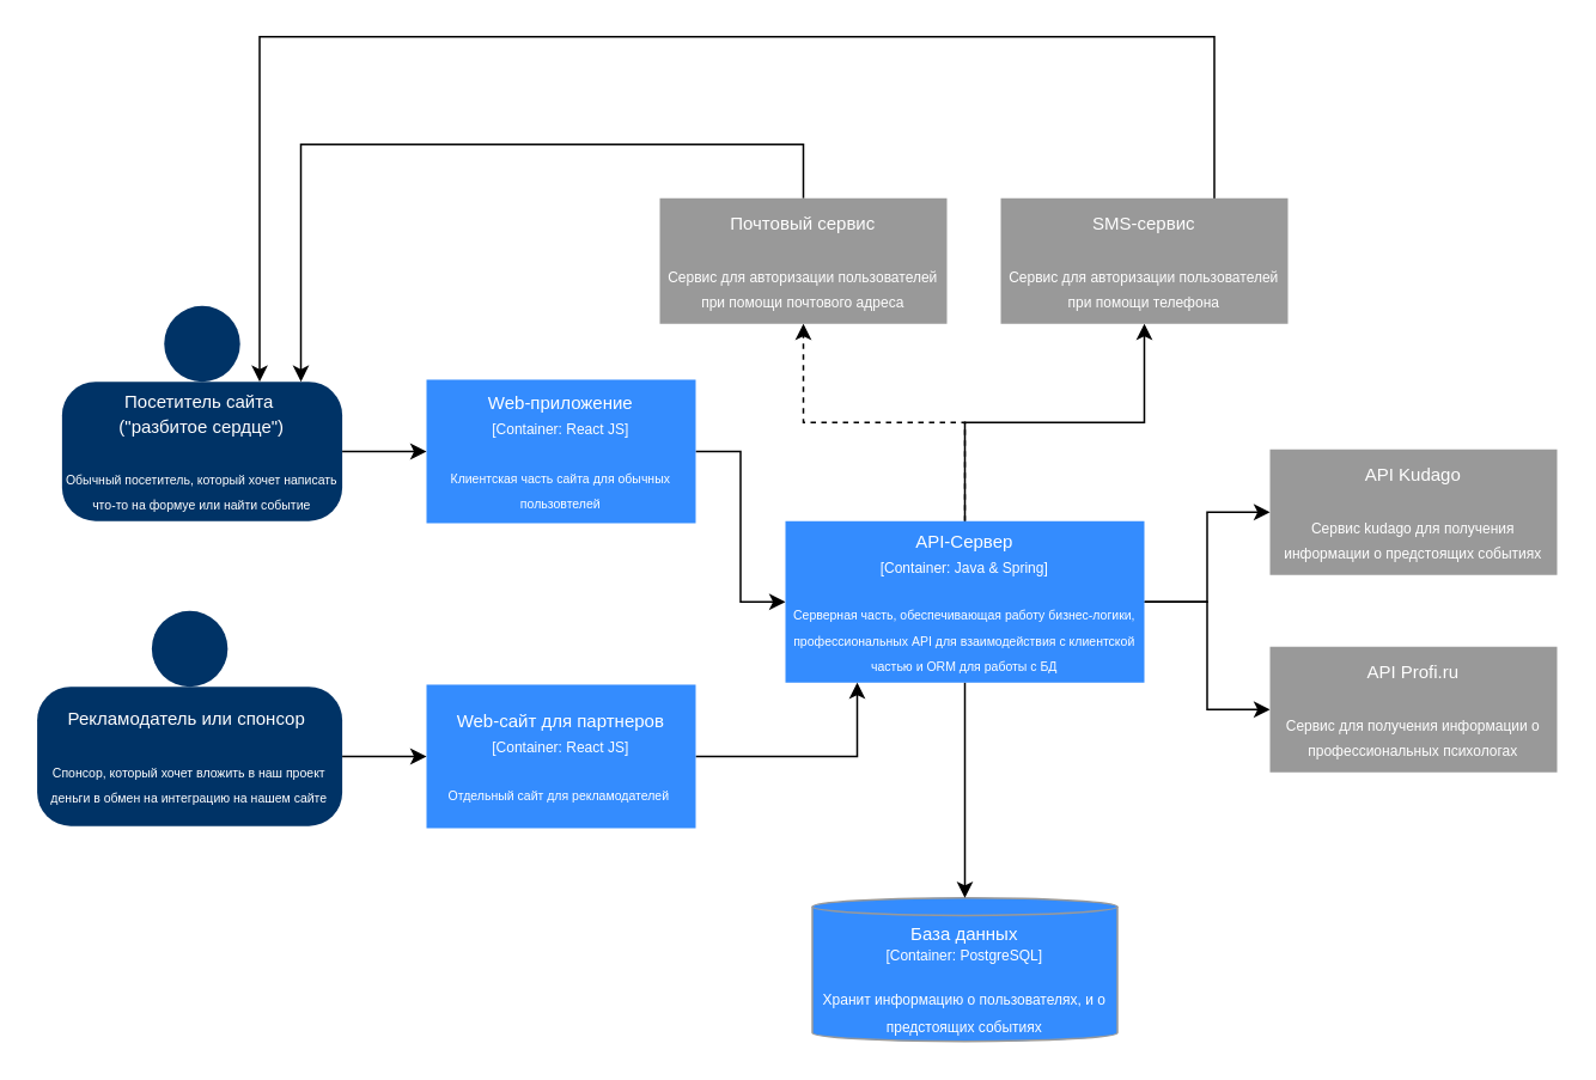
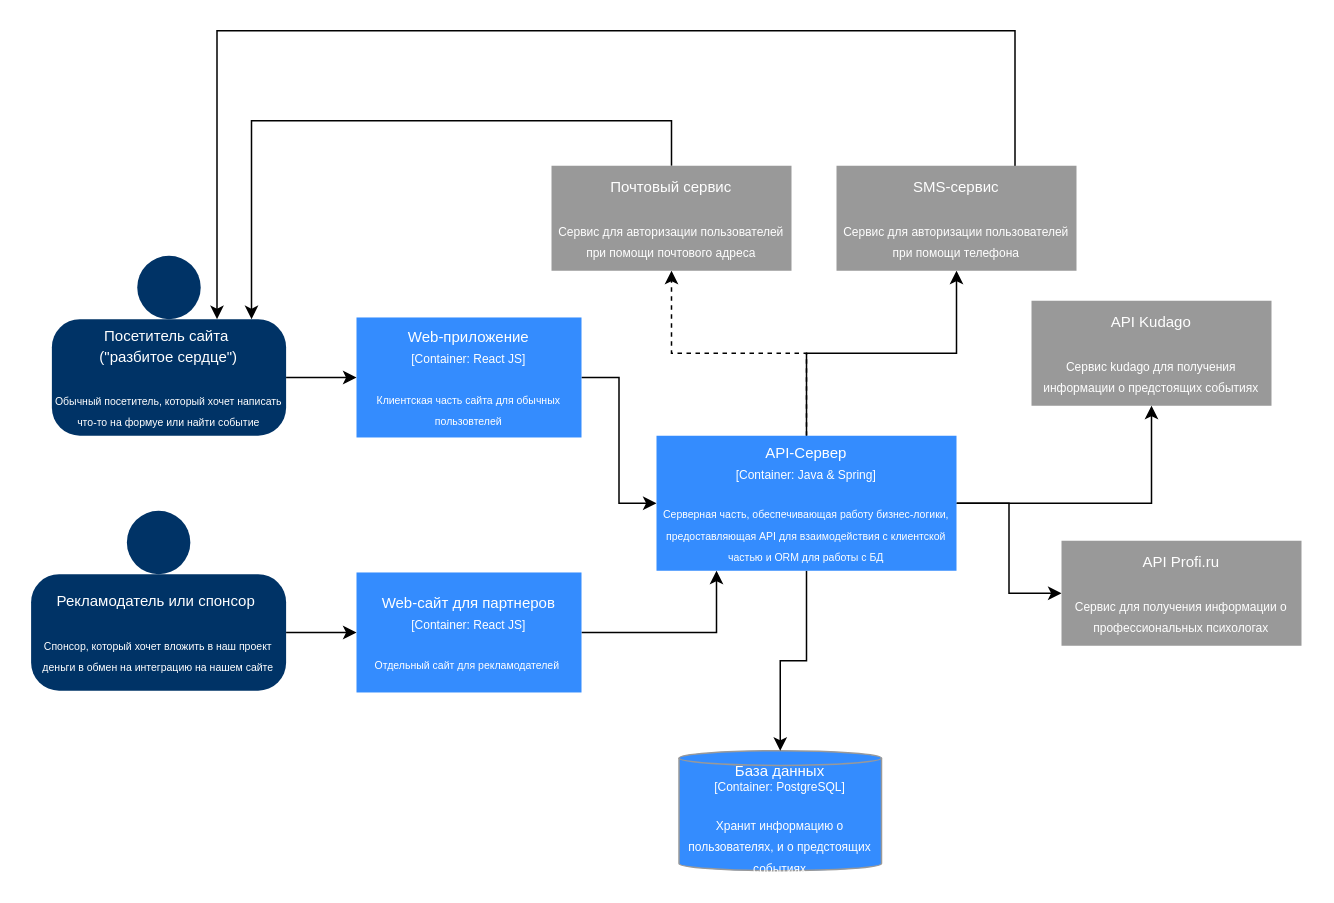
- <mxCell id="2" value="&lt;font style=&quot;font-size: 10px;&quot;&gt;API Kudago&lt;/font&gt;&lt;div&gt;&lt;font style=&quot;font-size: 12px;&quot;&gt;&lt;br&gt;&lt;/font&gt;&lt;/div&gt;&lt;div&gt;&lt;font style=&quot;font-size: 8px;&quot;&gt;Сервис kudago для получения информации о предстоящих событиях&lt;/font&gt;&lt;/div&gt;" style="rounded=0;whiteSpace=wrap;html=1;strokeColor=none;fillColor=#999999;fontColor=#FFFFFF;" parent="1" vertex="1"><mxGeometry x="707" y="250" width="160" height="70" as="geometry" /></mxCell>
+ <mxCell id="2" value="&lt;font style=&quot;font-size: 10px;&quot;&gt;API Kudago&lt;/font&gt;&lt;div&gt;&lt;font style=&quot;font-size: 12px;&quot;&gt;&lt;br&gt;&lt;/font&gt;&lt;/div&gt;&lt;div&gt;&lt;font style=&quot;font-size: 8px;&quot;&gt;Сервис kudago для получения информации о предстоящих событиях&lt;/font&gt;&lt;/div&gt;" style="rounded=0;whiteSpace=wrap;html=1;strokeColor=none;fillColor=#999999;fontColor=#FFFFFF;" parent="1" vertex="1"><mxGeometry x="687" y="200" width="160" height="70" as="geometry" /></mxCell>
- <mxCell id="14" value="&lt;font style=&quot;font-size: 10px;&quot;&gt;API-Сервер&lt;/font&gt;&lt;div&gt;&lt;font style=&quot;font-size: 8px;&quot;&gt;[Container: Java &amp;amp; Spring]&lt;/font&gt;&lt;br&gt;&lt;div style=&quot;font-size: 10px;&quot;&gt;&lt;br&gt;&lt;/div&gt;&lt;div&gt;&lt;span style=&quot;font-size: 7px;&quot;&gt;Серверная часть, обеспечивающая работу бизнес-логики, профессиональных API для взаимодействия с клиентской частью и ORM для работы с БД&lt;/span&gt;&lt;/div&gt;&lt;/div&gt;" style="rounded=0;whiteSpace=wrap;html=1;strokeColor=none;fillColor=#348cfe;fontColor=#FFFFFF;" parent="1" vertex="1"><mxGeometry x="437" y="290" width="200" height="90" as="geometry" /></mxCell>
+ <mxCell id="14" value="&lt;font style=&quot;font-size: 10px;&quot;&gt;API-Сервер&lt;/font&gt;&lt;div&gt;&lt;font style=&quot;font-size: 8px;&quot;&gt;[Container: Java &amp;amp; Spring]&lt;/font&gt;&lt;br&gt;&lt;div style=&quot;font-size: 10px;&quot;&gt;&lt;br&gt;&lt;/div&gt;&lt;div&gt;&lt;span style=&quot;font-size: 7px;&quot;&gt;Серверная часть, обеспечивающая работу бизнес-логики, предоставляющая API для взаимодействия с клиентской частью и ORM для работы с БД&lt;/span&gt;&lt;/div&gt;&lt;/div&gt;" style="rounded=0;whiteSpace=wrap;html=1;strokeColor=none;fillColor=#348cfe;fontColor=#FFFFFF;" parent="1" vertex="1"><mxGeometry x="437" y="290" width="200" height="90" as="geometry" /></mxCell>
- <mxCell id="3" value="&lt;font style=&quot;font-size: 10px;&quot; color=&quot;#ffffff&quot;&gt;База данных&lt;/font&gt;&lt;div style=&quot;font-size: 8px;&quot;&gt;&lt;font style=&quot;font-size: 8px;&quot; color=&quot;#ffffff&quot;&gt;[Container: PostgreSQL]&lt;/font&gt;&lt;/div&gt;&lt;div style=&quot;font-size: 8px;&quot;&gt;&lt;font style=&quot;font-size: 8px;&quot; color=&quot;#ffffff&quot;&gt;&lt;span style=&quot;font-size: 10px;&quot;&gt;&lt;br&gt;&lt;/span&gt;&lt;/font&gt;&lt;/div&gt;&lt;div&gt;&lt;font style=&quot;font-size: 8px;&quot; color=&quot;#ffffff&quot;&gt;Хранит информацию о пользователях, и о предстоящих событиях&lt;/font&gt;&lt;/div&gt;" style="shape=cylinder3;whiteSpace=wrap;html=1;boundedLbl=1;backgroundOutline=1;size=4.886;fillColor=#348CFE;strokeColor=#999999;" parent="1" vertex="1"><mxGeometry x="452" y="500" width="170" height="80" as="geometry" /></mxCell>
+ <mxCell id="3" value="&lt;font style=&quot;font-size: 10px;&quot; color=&quot;#ffffff&quot;&gt;База данных&lt;/font&gt;&lt;div style=&quot;font-size: 8px;&quot;&gt;&lt;font style=&quot;font-size: 8px;&quot; color=&quot;#ffffff&quot;&gt;[Container: PostgreSQL]&lt;/font&gt;&lt;/div&gt;&lt;div style=&quot;font-size: 8px;&quot;&gt;&lt;font style=&quot;font-size: 8px;&quot; color=&quot;#ffffff&quot;&gt;&lt;span style=&quot;font-size: 10px;&quot;&gt;&lt;br&gt;&lt;/span&gt;&lt;/font&gt;&lt;/div&gt;&lt;div&gt;&lt;font style=&quot;font-size: 8px;&quot; color=&quot;#ffffff&quot;&gt;Хранит информацию о пользователях, и о предстоящих событиях&lt;/font&gt;&lt;/div&gt;" style="shape=cylinder3;whiteSpace=wrap;html=1;boundedLbl=1;backgroundOutline=1;size=4.886;fillColor=#348CFE;strokeColor=#999999;" parent="1" vertex="1"><mxGeometry x="452" y="500" width="135" height="80" as="geometry" /></mxCell>
